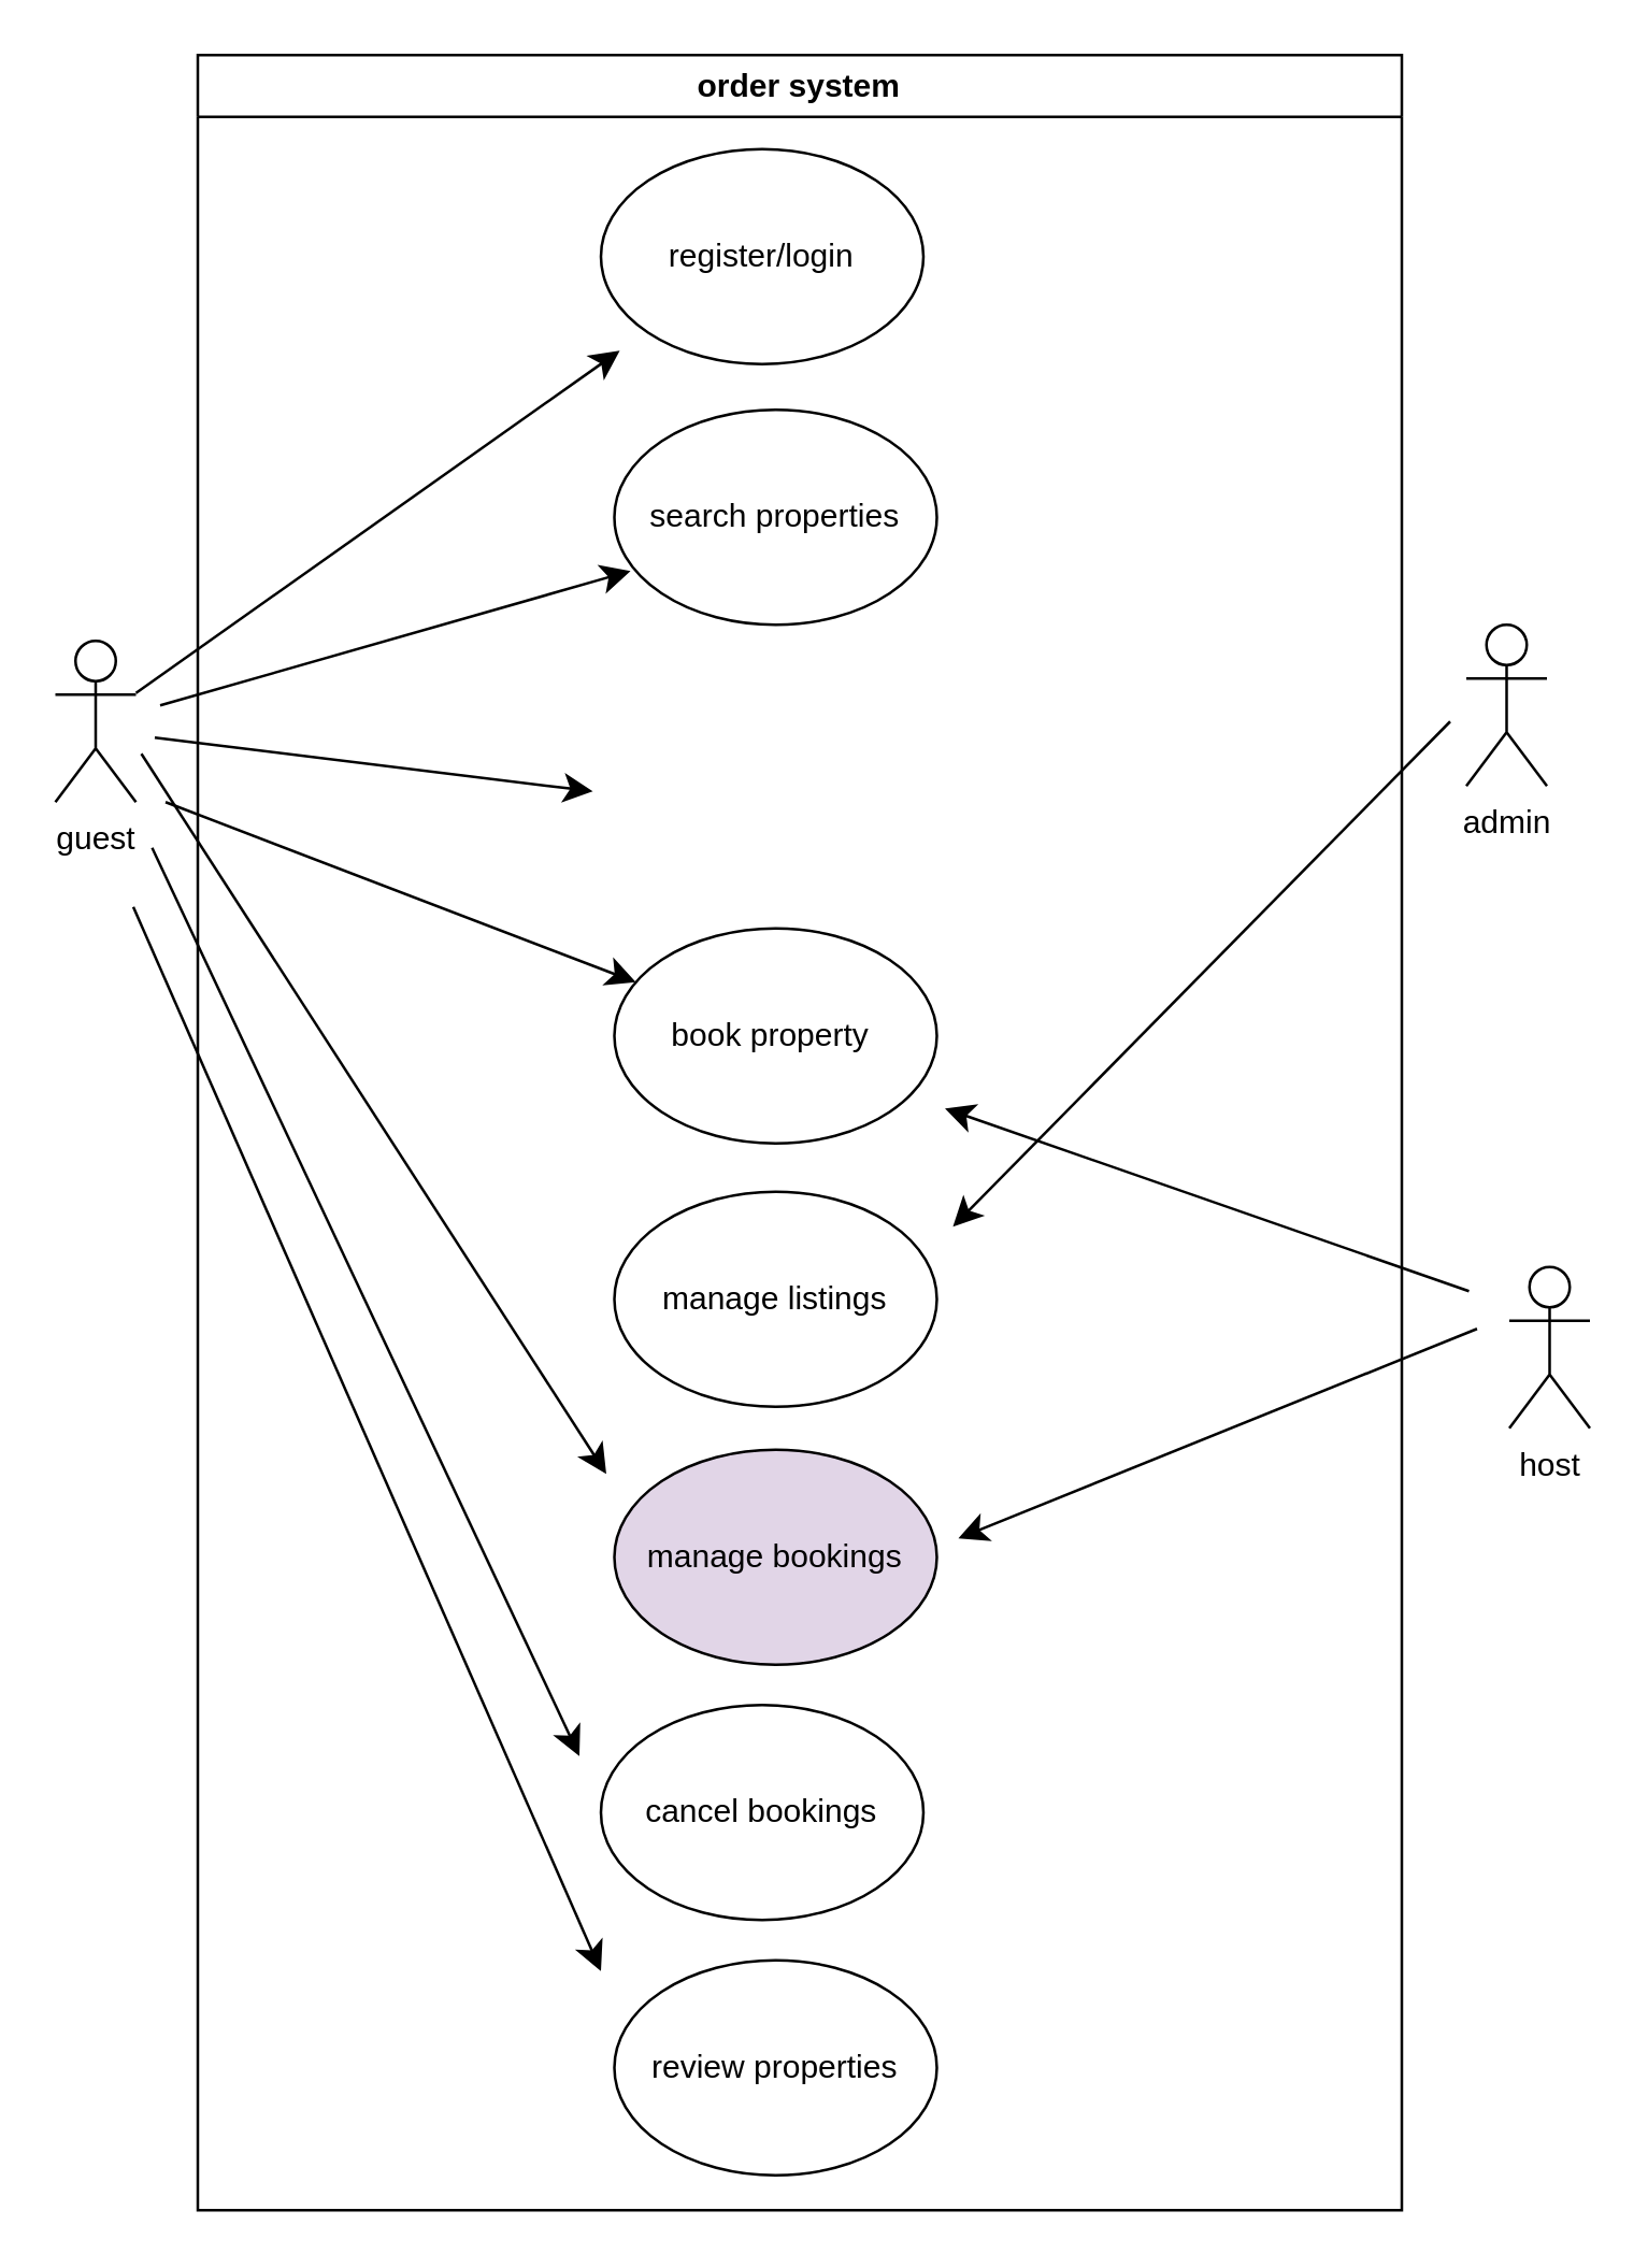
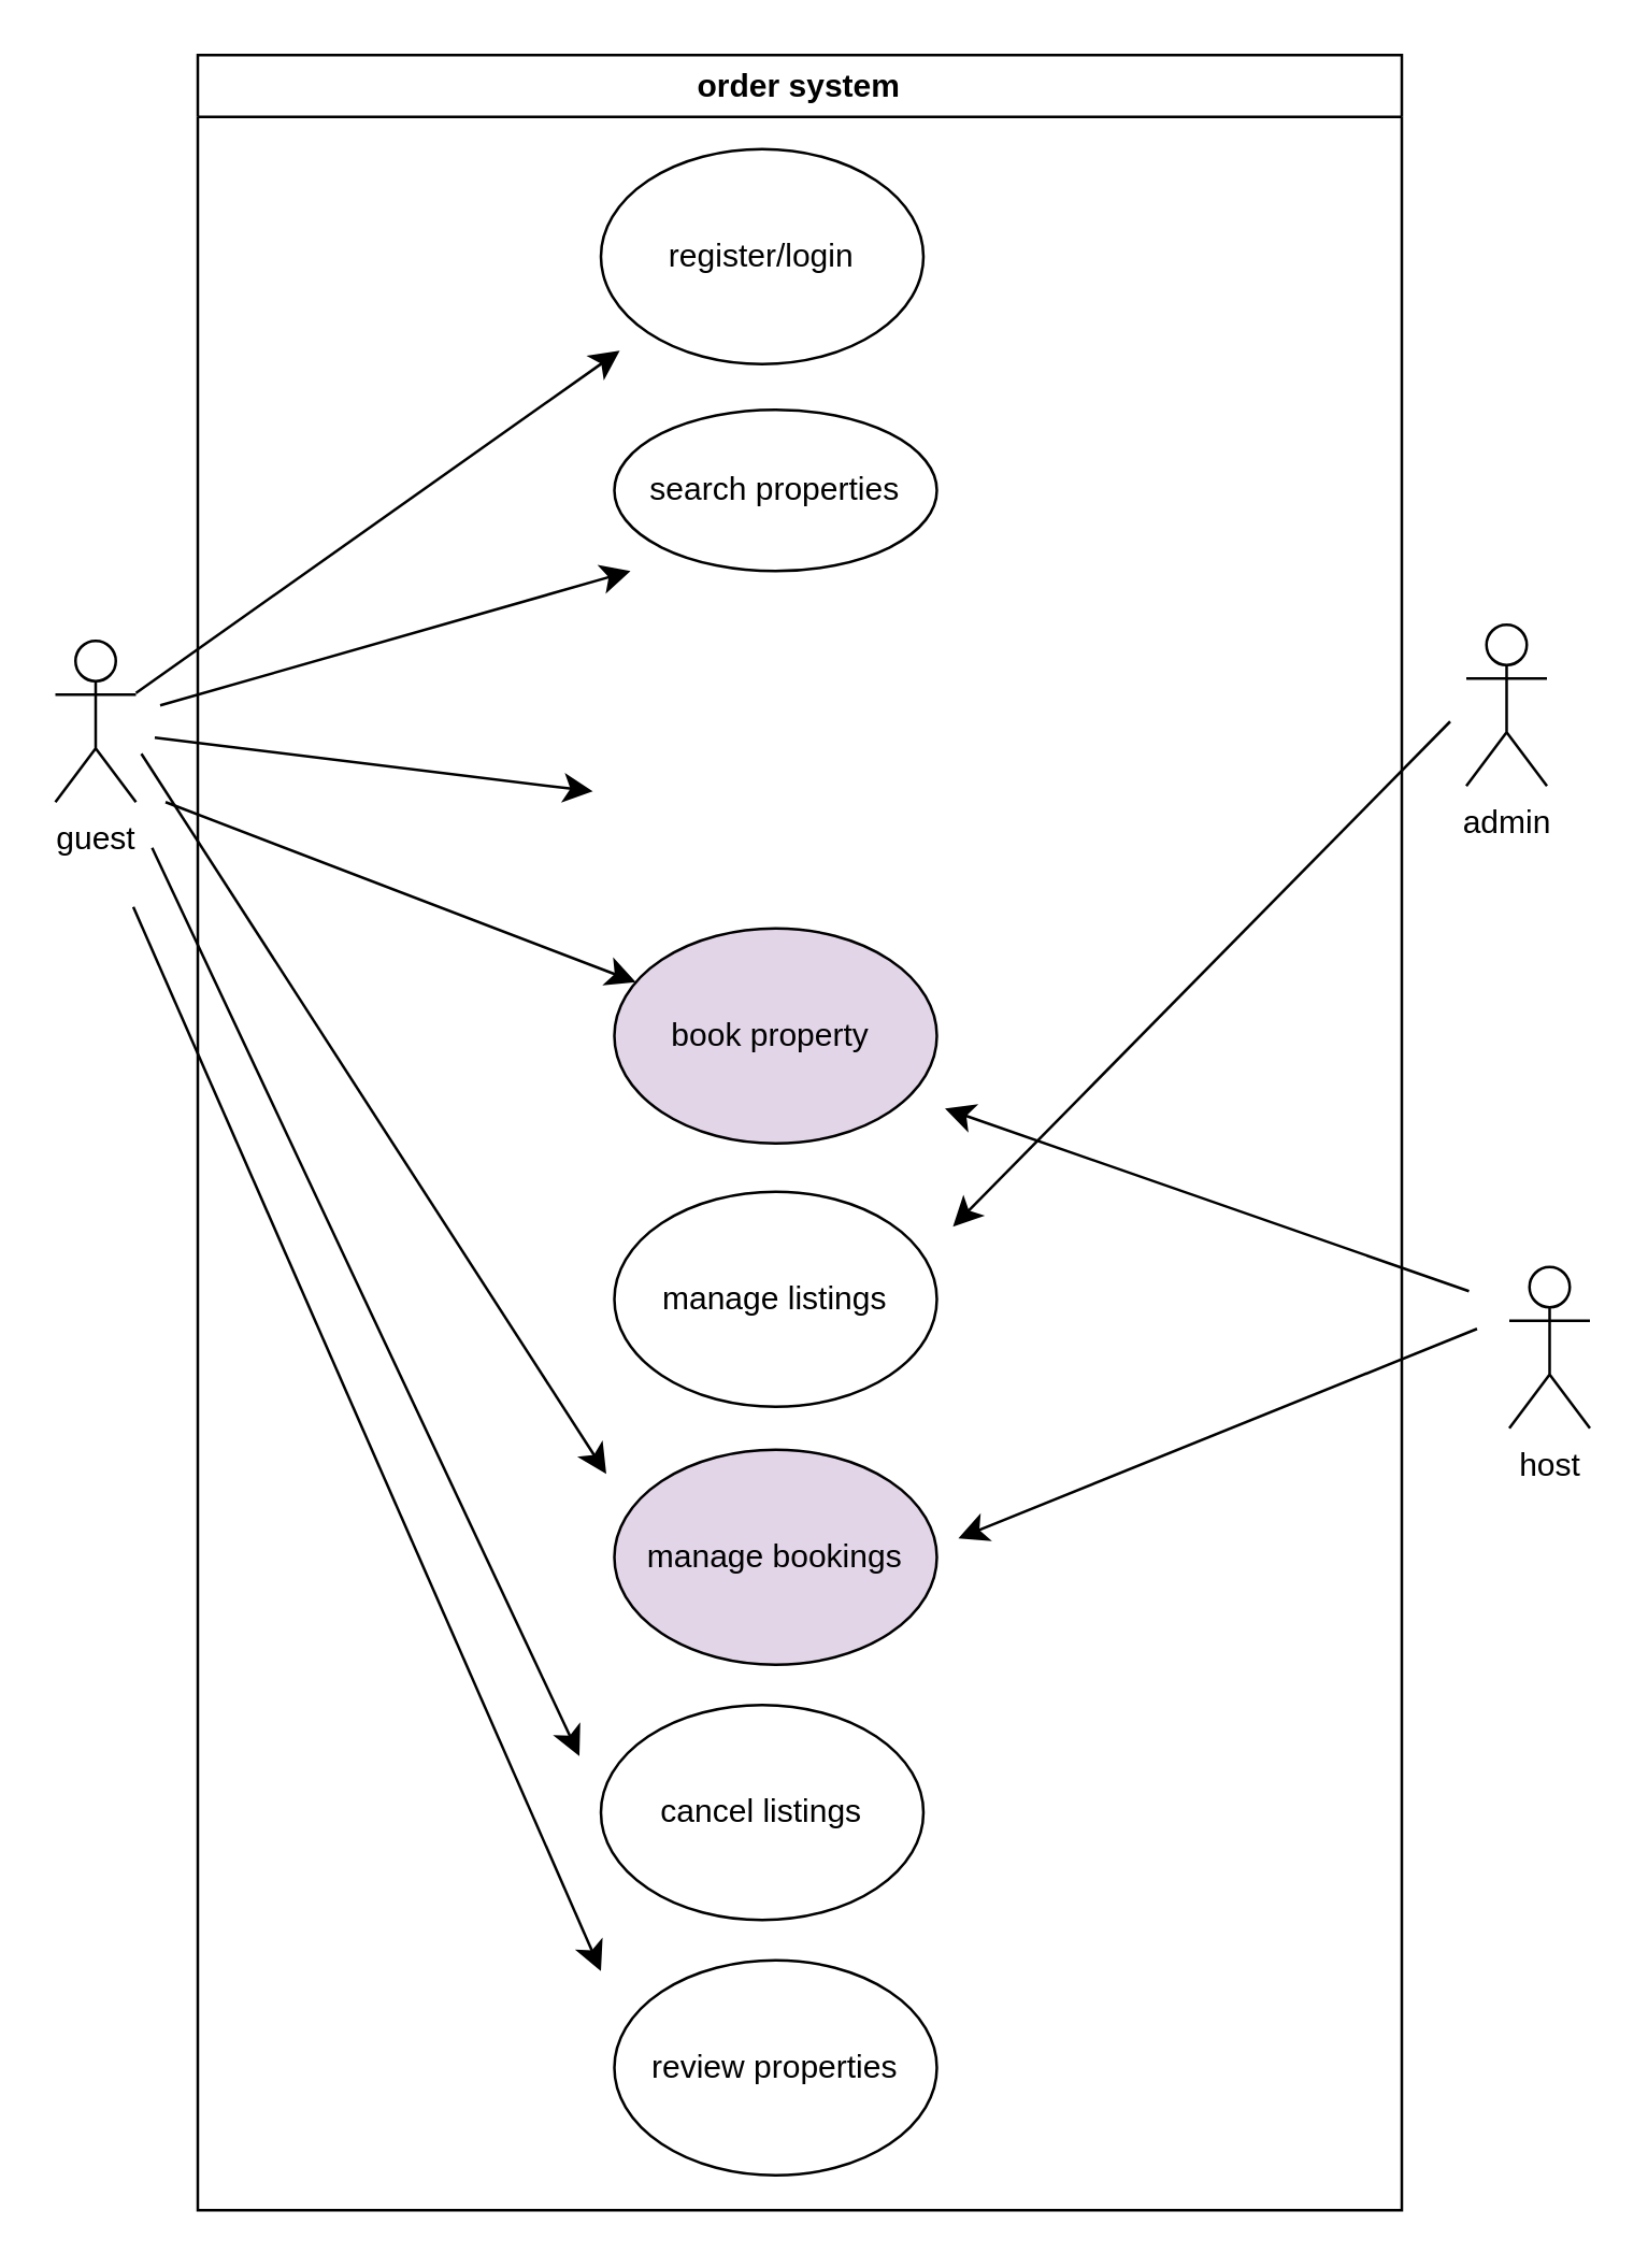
- <mxCell id="6" value="search properties" style="ellipse;whiteSpace=wrap;html=1;" vertex="1" parent="1"><mxGeometry x="228" y="152" width="120" height="80" as="geometry" /></mxCell>
+ <mxCell id="6" value="search properties" style="ellipse;whiteSpace=wrap;html=1;" vertex="1" parent="1"><mxGeometry x="228" y="152" width="120" height="60" as="geometry" /></mxCell>
- <mxCell id="8" value="book property&amp;nbsp;" style="ellipse;whiteSpace=wrap;html=1;" vertex="1" parent="1"><mxGeometry x="228" y="345" width="120" height="80" as="geometry" /></mxCell>
+ <mxCell id="8" value="book property&amp;nbsp;" style="ellipse;whiteSpace=wrap;html=1;fillColor=#e1d5e7;" vertex="1" parent="1"><mxGeometry x="228" y="345" width="120" height="80" as="geometry" /></mxCell>
- <mxCell id="11" value="cancel bookings" style="ellipse;whiteSpace=wrap;html=1;" vertex="1" parent="1"><mxGeometry x="223" y="634" width="120" height="80" as="geometry" /></mxCell>
+ <mxCell id="11" value="cancel listings" style="ellipse;whiteSpace=wrap;html=1;" vertex="1" parent="1"><mxGeometry x="223" y="634" width="120" height="80" as="geometry" /></mxCell>
